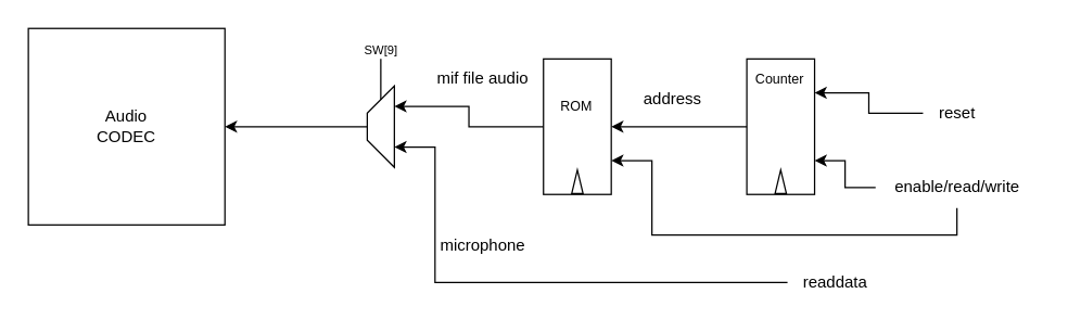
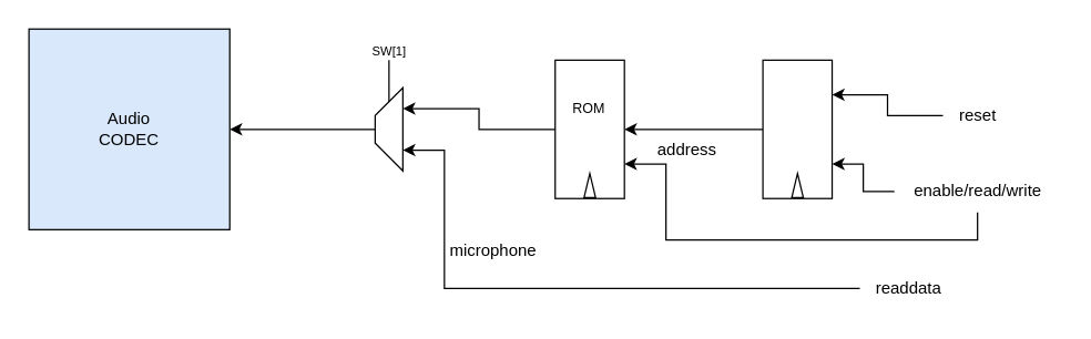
- <mxCell id="15" value="&lt;font style=&quot;font-size: 9px;&quot;&gt;SW[9]&lt;/font&gt;" style="text;html=1;align=center;verticalAlign=middle;resizable=0;points=[];autosize=1;strokeColor=none;fillColor=none;" vertex="1" parent="1"><mxGeometry x="255" y="21" width="50" height="30" as="geometry" /></mxCell>
+ <mxCell id="15" value="&lt;font style=&quot;font-size: 9px;&quot;&gt;SW[1]&lt;/font&gt;" style="text;html=1;align=center;verticalAlign=middle;resizable=0;points=[];autosize=1;strokeColor=none;fillColor=none;" vertex="1" parent="1"><mxGeometry x="255" y="21" width="50" height="30" as="geometry" /></mxCell>
- <mxCell id="22" value="mif file audio" style="text;html=1;align=center;verticalAlign=middle;resizable=0;points=[];autosize=1;strokeColor=none;fillColor=none;" vertex="1" parent="1"><mxGeometry x="310" y="43" width="90" height="30" as="geometry" /></mxCell>
- <mxCell id="9" value="&lt;font style=&quot;font-size: 10px;&quot;&gt;Counter&lt;/font&gt;" style="text;html=1;strokeColor=none;fillColor=none;align=center;verticalAlign=middle;whiteSpace=wrap;rounded=0;" vertex="1" parent="6"><mxGeometry x="13.462" y="8.333" width="23.077" height="12.5" as="geometry" /></mxCell>
- <mxCell id="21" value="address" style="text;html=1;align=center;verticalAlign=middle;resizable=0;points=[];autosize=1;strokeColor=none;fillColor=none;" vertex="1" parent="1"><mxGeometry x="460" y="58" width="70" height="30" as="geometry" /></mxCell>
+ <mxCell id="21" value="address" style="text;html=1;align=center;verticalAlign=middle;resizable=0;points=[];autosize=1;strokeColor=none;fillColor=none;" vertex="1" parent="1"><mxGeometry x="460" y="93" width="70" height="30" as="geometry" /></mxCell>
- <mxCell id="20" value="Audio&lt;br&gt;CODEC" style="whiteSpace=wrap;html=1;aspect=fixed;" vertex="1" parent="1"><mxGeometry x="20" y="20.5" width="145" height="145" as="geometry" /></mxCell>
+ <mxCell id="20" value="Audio&lt;br&gt;CODEC" style="whiteSpace=wrap;html=1;aspect=fixed;fillColor=#dae8fc;" vertex="1" parent="1"><mxGeometry x="20" y="20.5" width="145" height="145" as="geometry" /></mxCell>
- <mxCell id="17" value="readdata" style="text;html=1;align=center;verticalAlign=middle;resizable=0;points=[];autosize=1;strokeColor=none;fillColor=none;" vertex="1" parent="1"><mxGeometry x="580" y="193" width="70" height="30" as="geometry" /></mxCell>
+ <mxCell id="17" value="readdata" style="text;html=1;align=center;verticalAlign=middle;resizable=0;points=[];autosize=1;strokeColor=none;fillColor=none;" vertex="1" parent="1"><mxGeometry x="620" y="193" width="70" height="30" as="geometry" /></mxCell>
